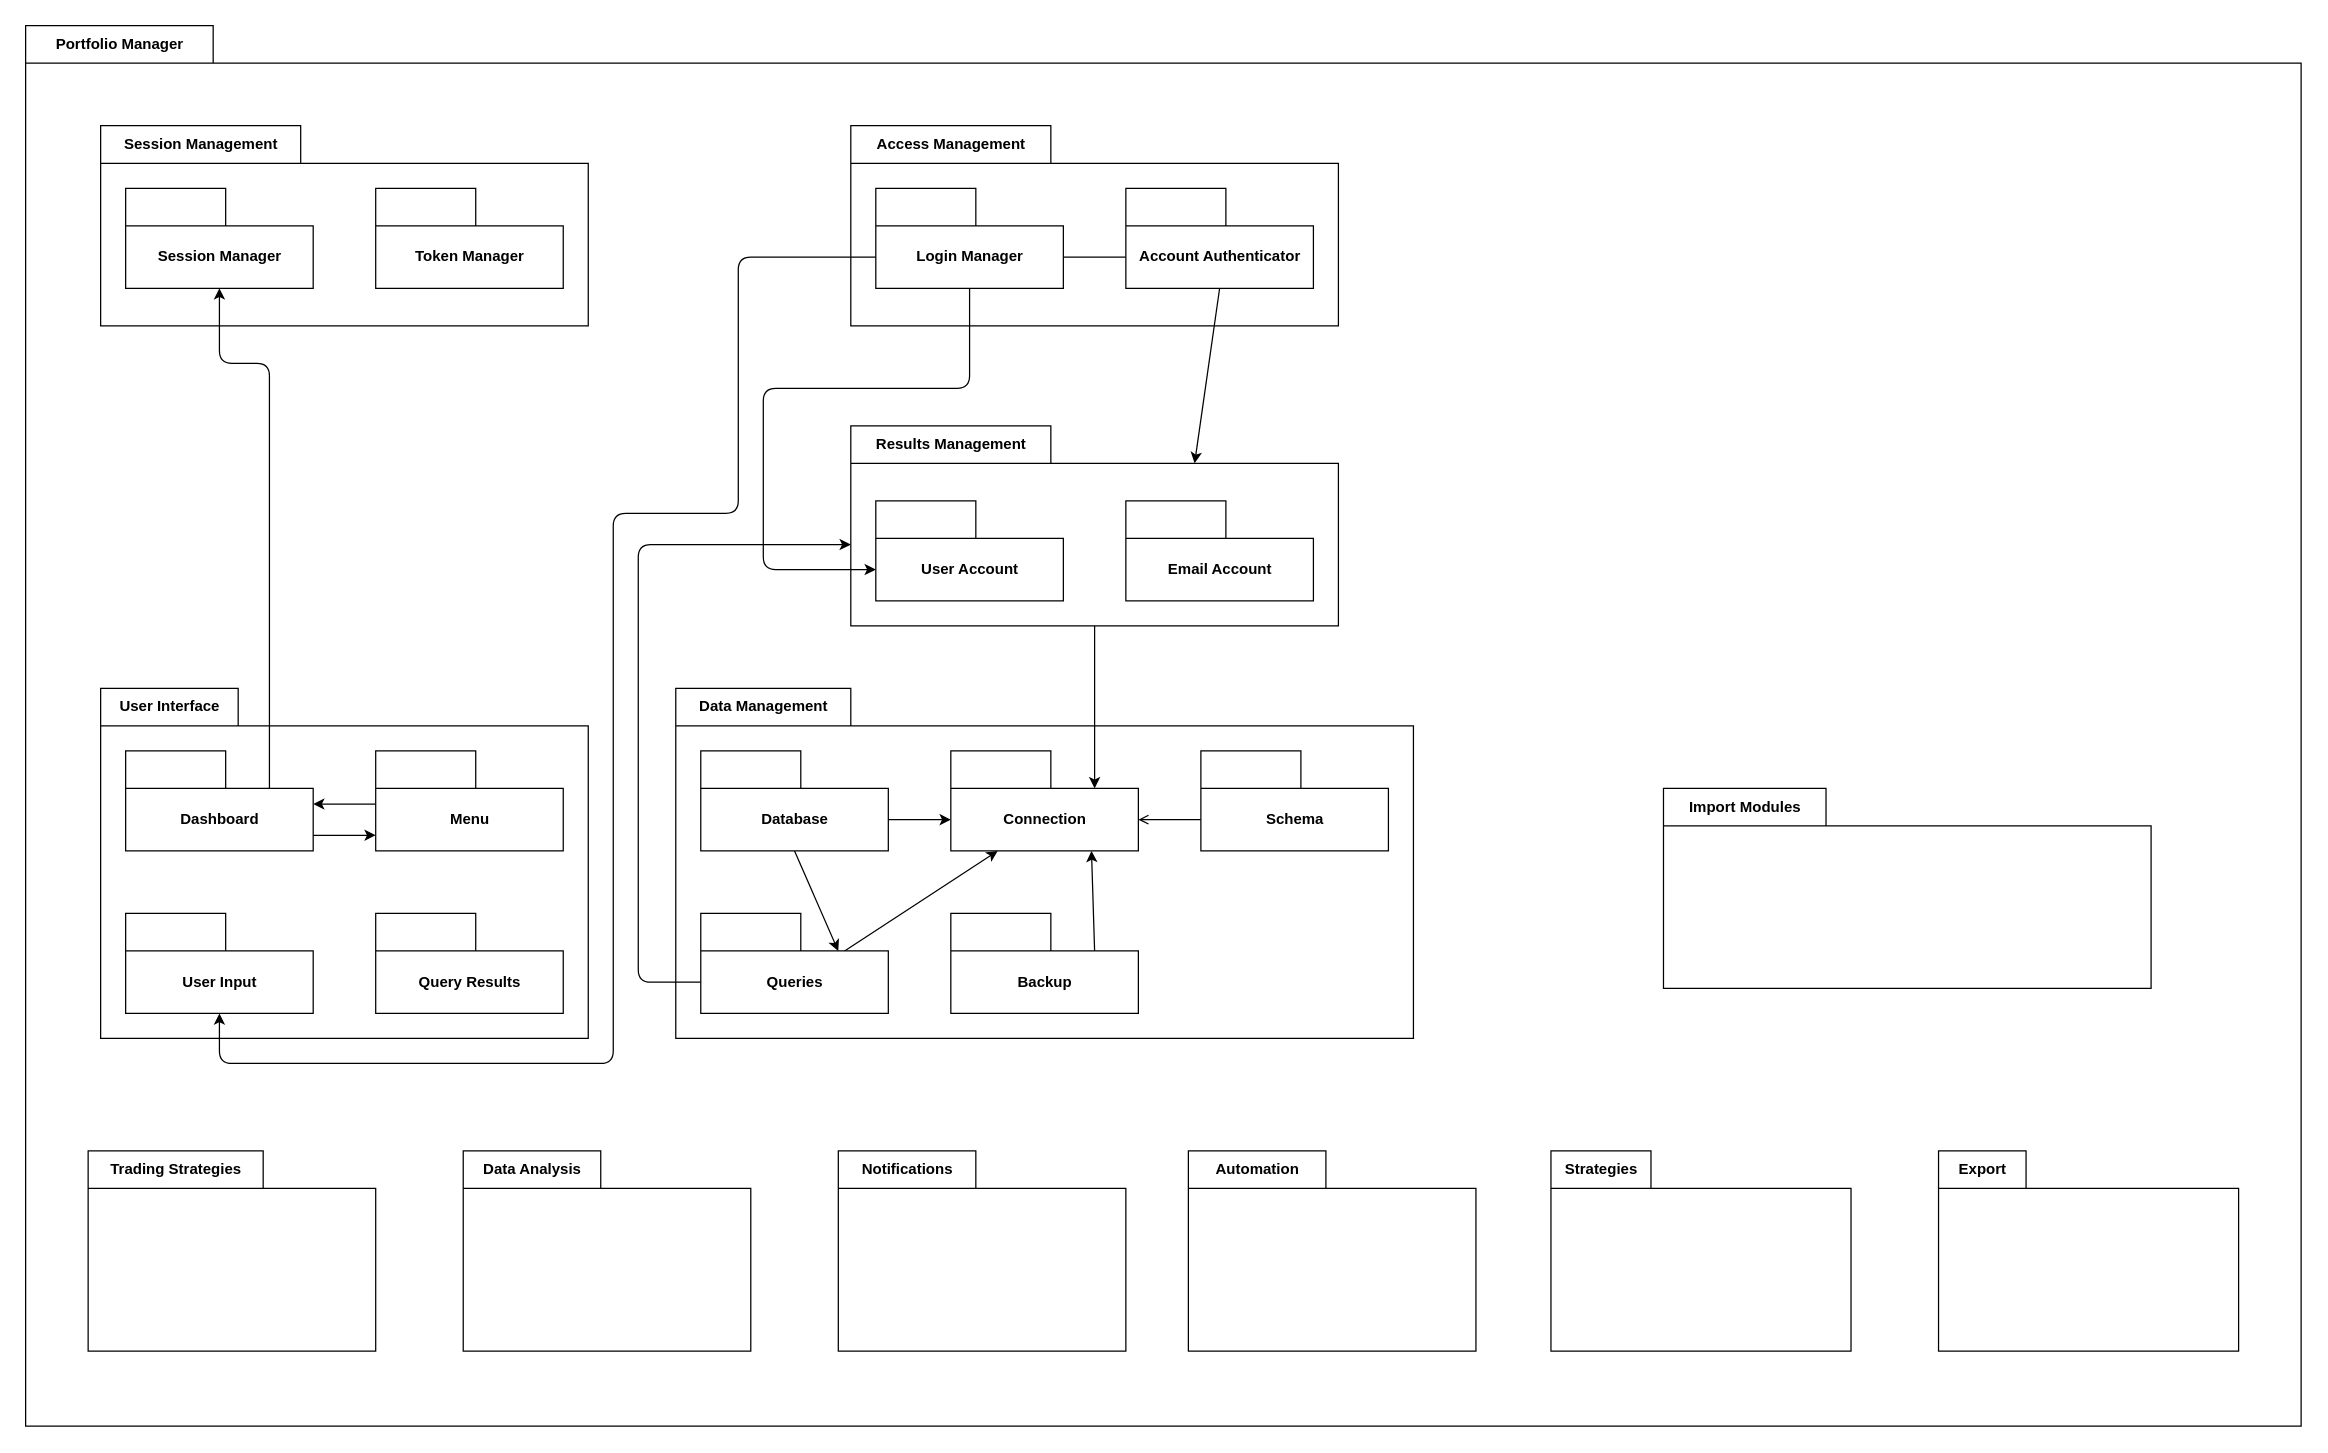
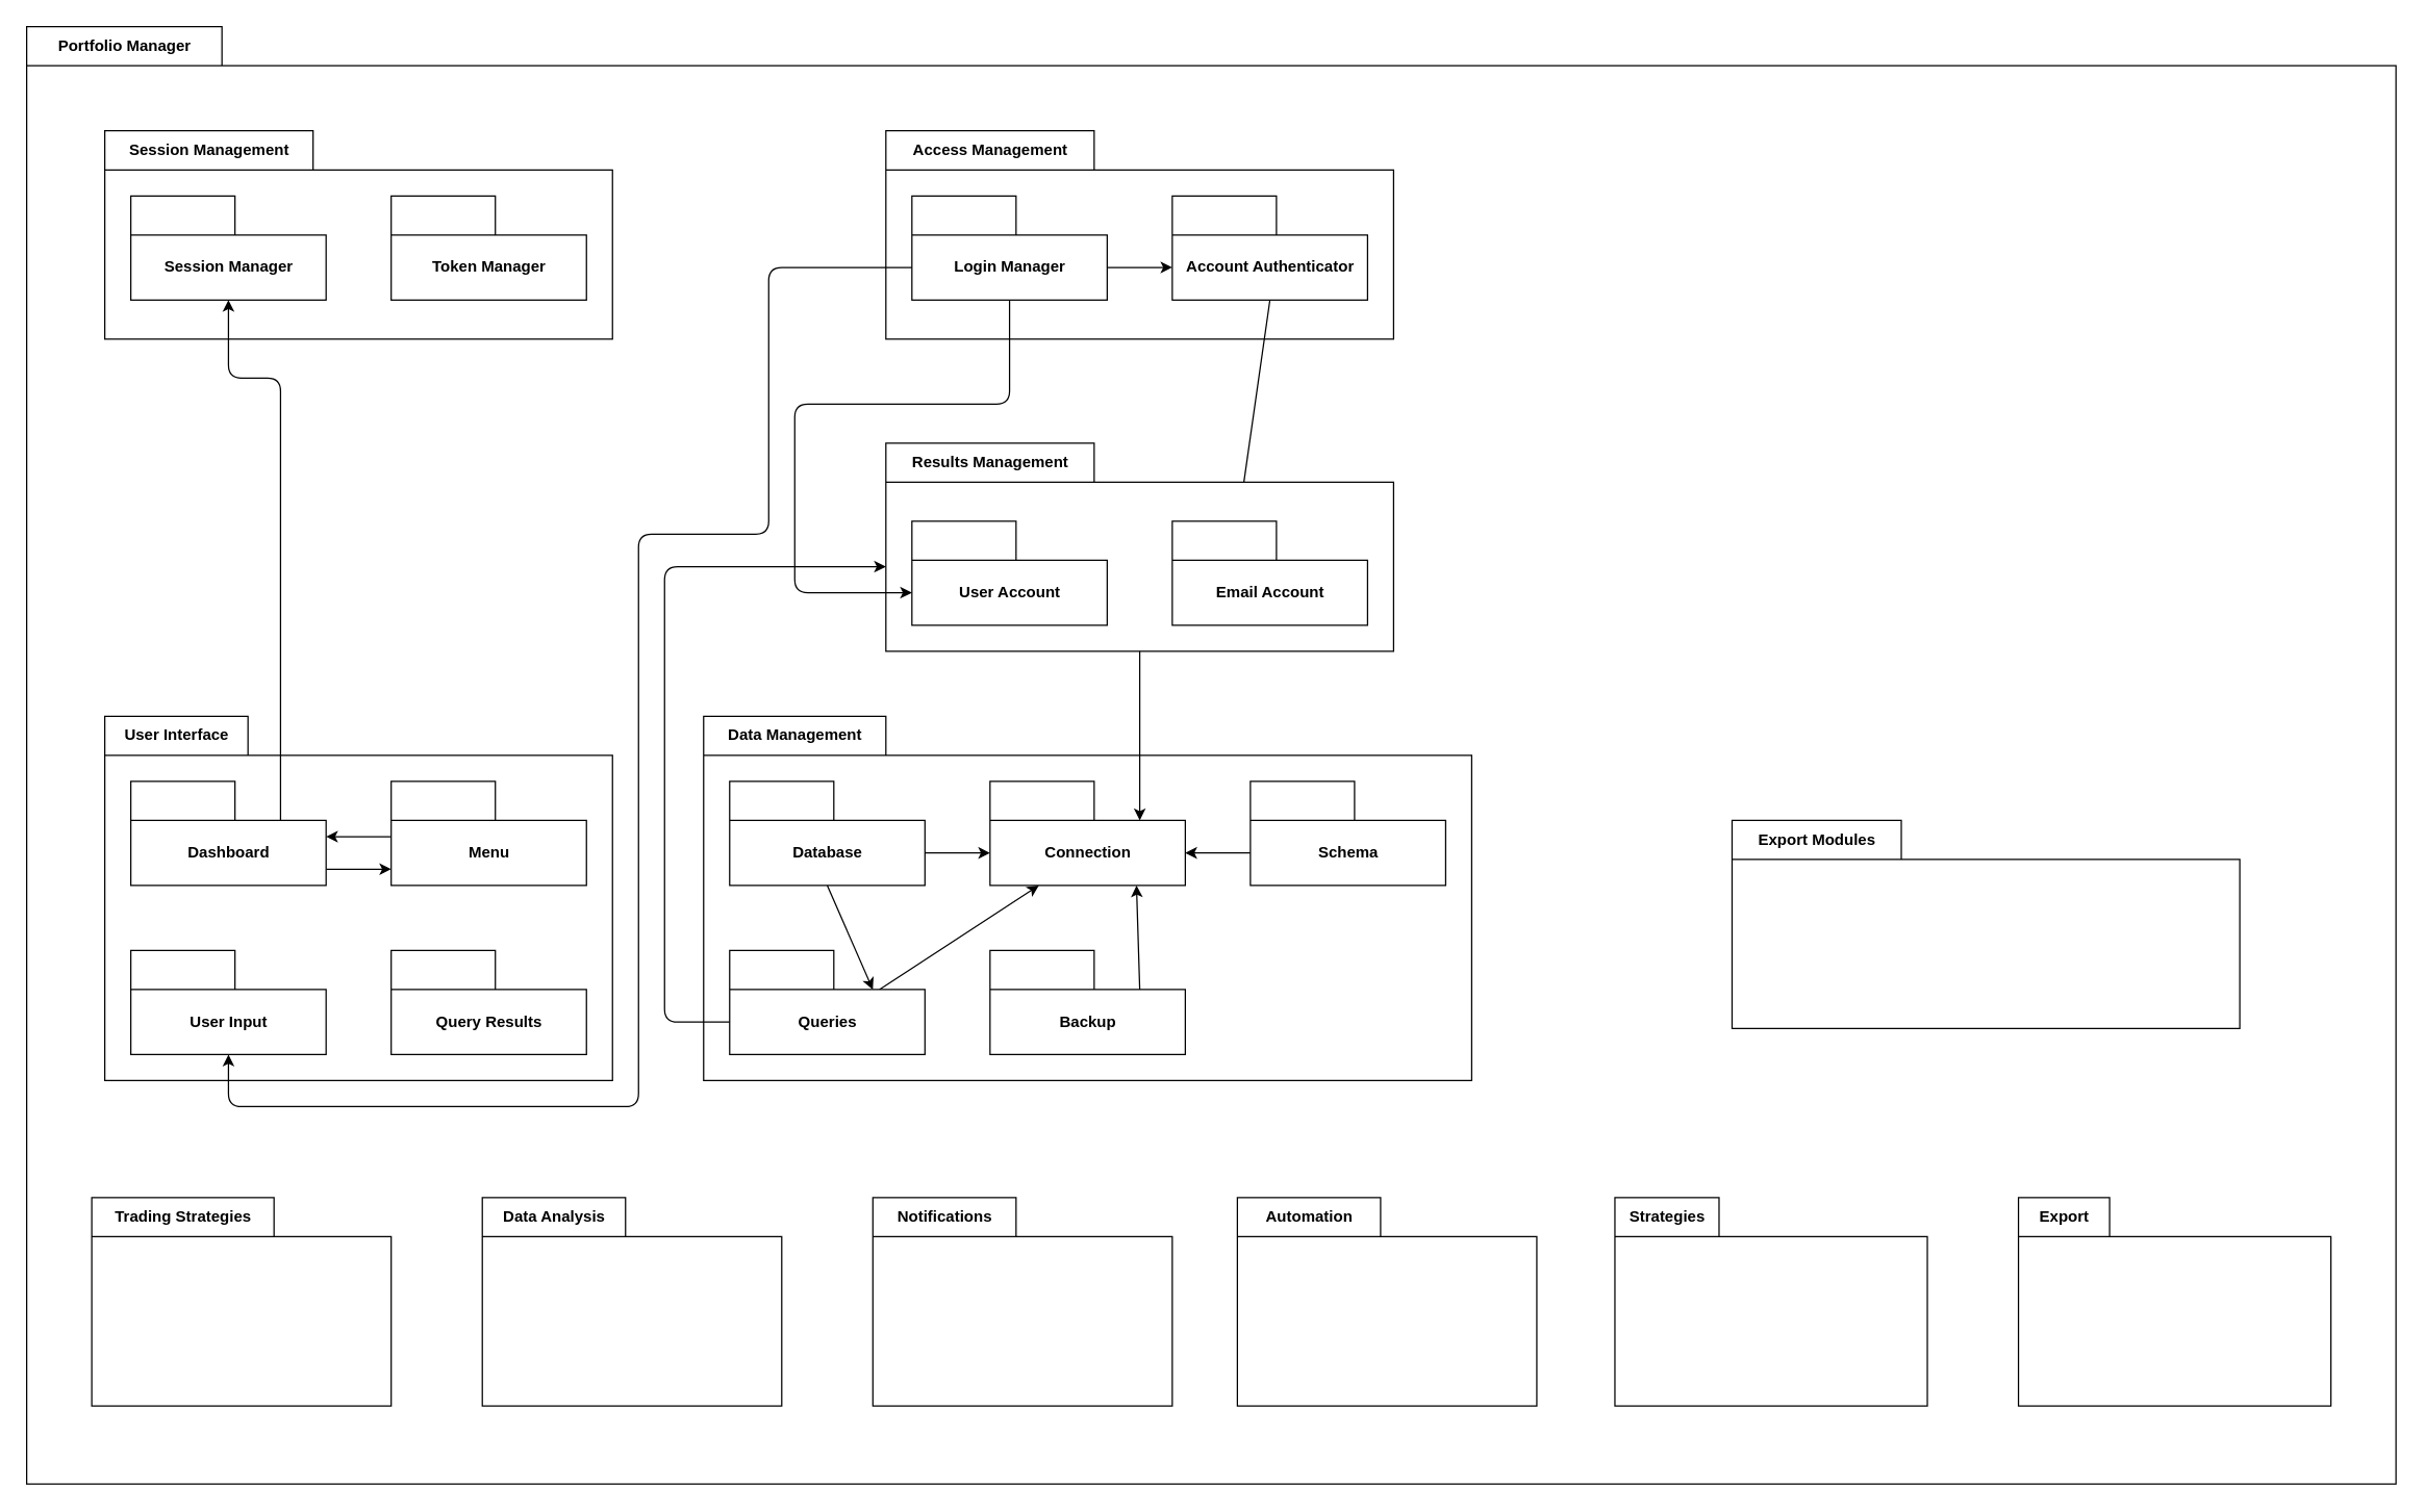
- <mxCell id="31" style="edgeStyle=none;html=1;exitX=0;exitY=0;exitDx=150;exitDy=55;exitPerimeter=0;entryX=0;entryY=0;entryDx=0;entryDy=55;entryPerimeter=0;endArrow=none;" parent="30" source="32" target="33" edge="1"><mxGeometry relative="1" as="geometry" /></mxCell>
+ <mxCell id="31" style="edgeStyle=none;html=1;exitX=0;exitY=0;exitDx=150;exitDy=55;exitPerimeter=0;entryX=0;entryY=0;entryDx=0;entryDy=55;entryPerimeter=0;" parent="30" source="32" target="33" edge="1"><mxGeometry relative="1" as="geometry" /></mxCell>
- <mxCell id="39" style="edgeStyle=none;html=1;exitX=0.5;exitY=1;exitDx=0;exitDy=0;exitPerimeter=0;entryX=0;entryY=0;entryDx=275;entryDy=30;entryPerimeter=0;" parent="2" source="33" target="34" edge="1"><mxGeometry relative="1" as="geometry" /></mxCell>
+ <mxCell id="39" style="edgeStyle=none;html=1;exitX=0.5;exitY=1;exitDx=0;exitDy=0;exitPerimeter=0;entryX=0;entryY=0;entryDx=275;entryDy=30;entryPerimeter=0;endArrow=none;" parent="2" source="33" target="34" edge="1"><mxGeometry relative="1" as="geometry" /></mxCell>
- <mxCell id="16" value="Import Modules" style="shape=folder;fontStyle=1;tabWidth=130;tabHeight=30;tabPosition=left;html=1;boundedLbl=1;labelInHeader=1;container=1;collapsible=0;recursiveResize=0;" parent="2" vertex="1"><mxGeometry x="1310" y="610" width="390" height="160" as="geometry" /></mxCell>
+ <mxCell id="16" value="Export Modules" style="shape=folder;fontStyle=1;tabWidth=130;tabHeight=30;tabPosition=left;html=1;boundedLbl=1;labelInHeader=1;container=1;collapsible=0;recursiveResize=0;" parent="2" vertex="1"><mxGeometry x="1310" y="610" width="390" height="160" as="geometry" /></mxCell>
- <mxCell id="26" style="edgeStyle=none;html=1;exitX=0;exitY=0;exitDx=0;exitDy=55;exitPerimeter=0;entryX=0;entryY=0;entryDx=150;entryDy=55;entryPerimeter=0;endArrow=open;" parent="18" source="27" target="21" edge="1"><mxGeometry relative="1" as="geometry" /></mxCell>
+ <mxCell id="26" style="edgeStyle=none;html=1;exitX=0;exitY=0;exitDx=0;exitDy=55;exitPerimeter=0;entryX=0;entryY=0;entryDx=150;entryDy=55;entryPerimeter=0;" parent="18" source="27" target="21" edge="1"><mxGeometry relative="1" as="geometry" /></mxCell>
